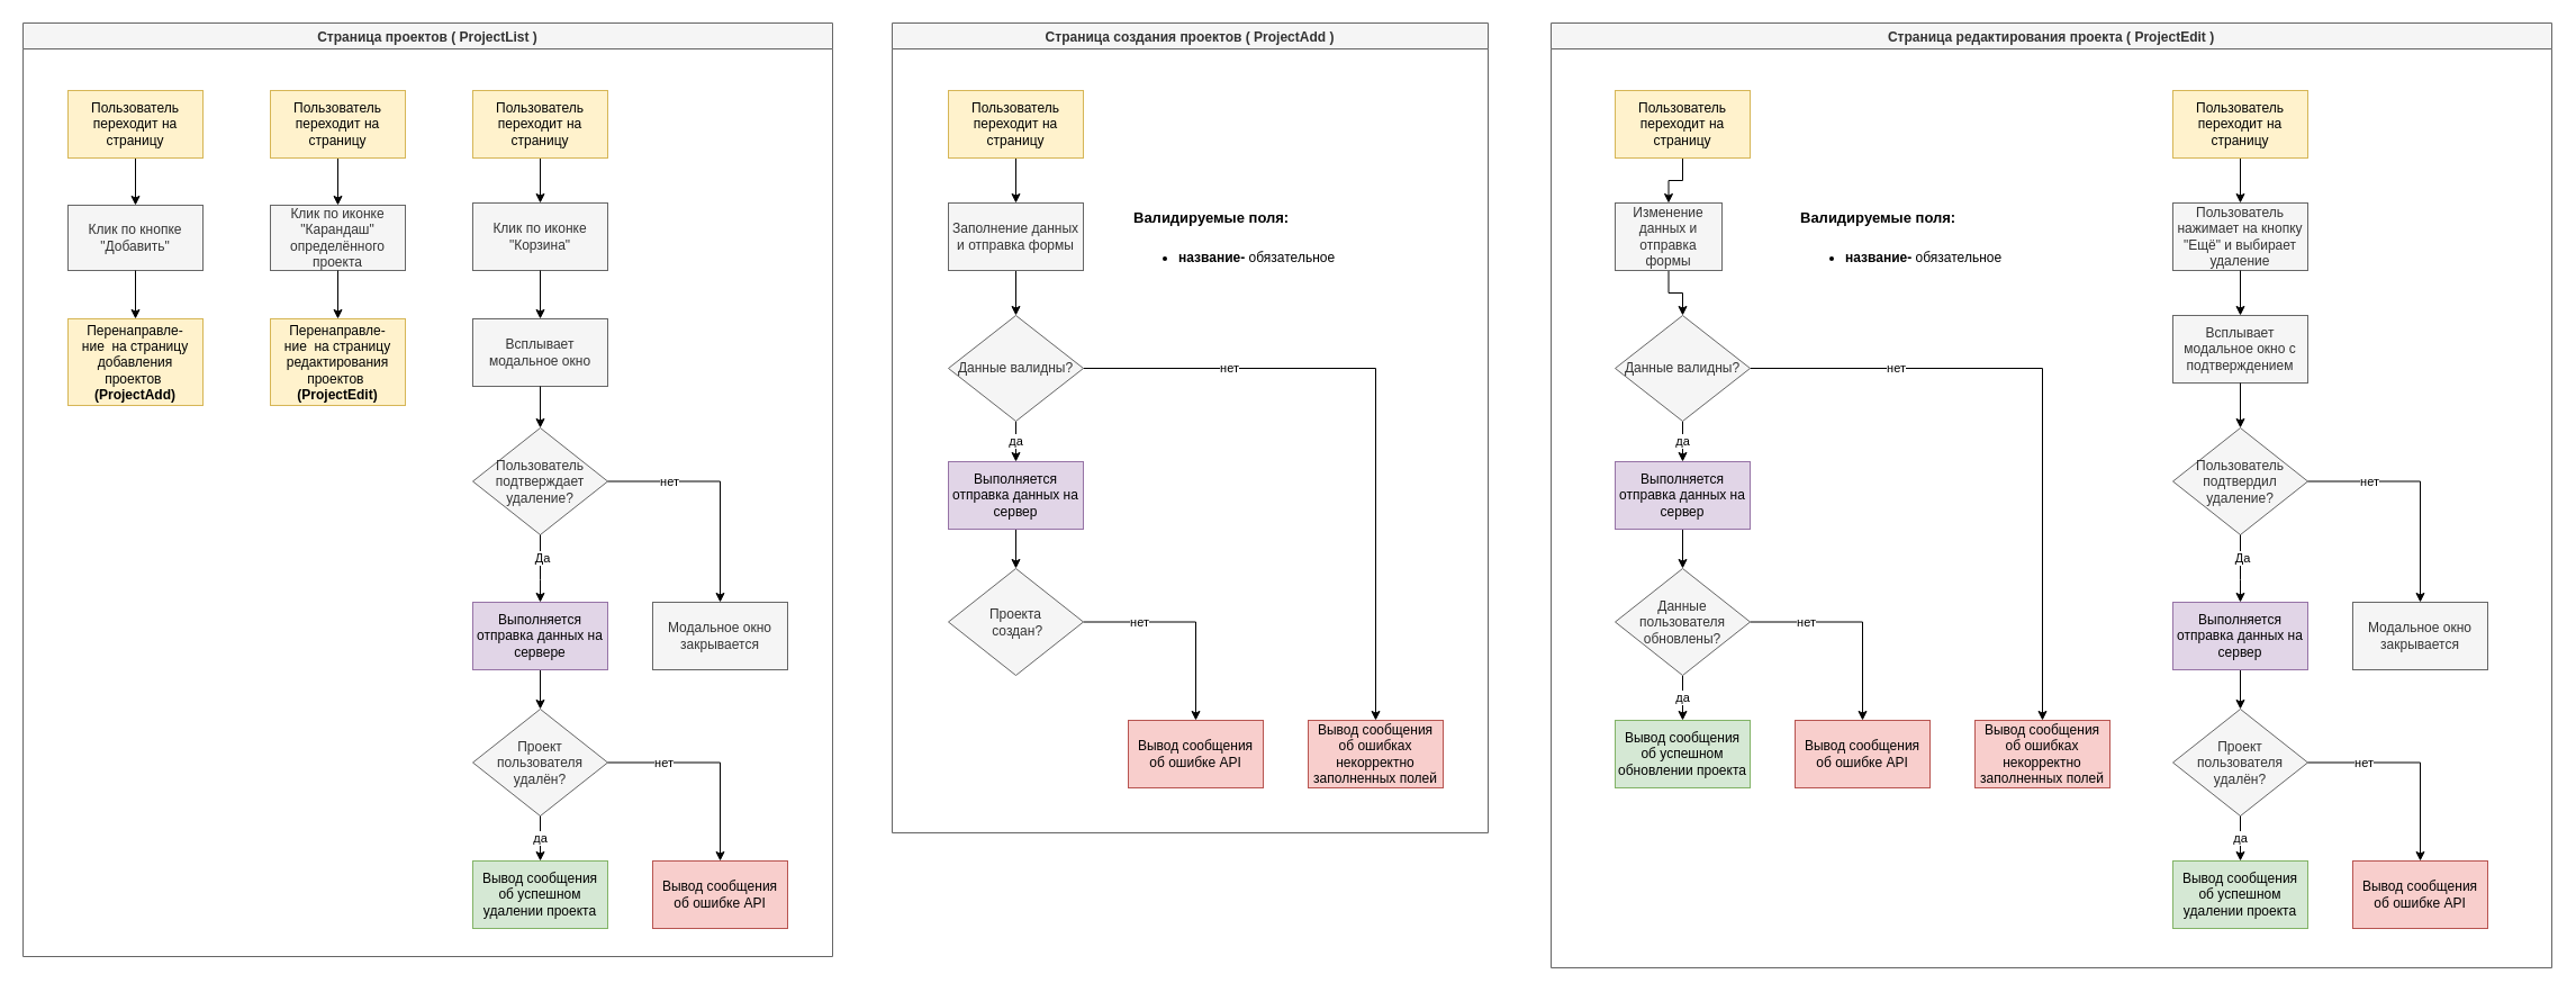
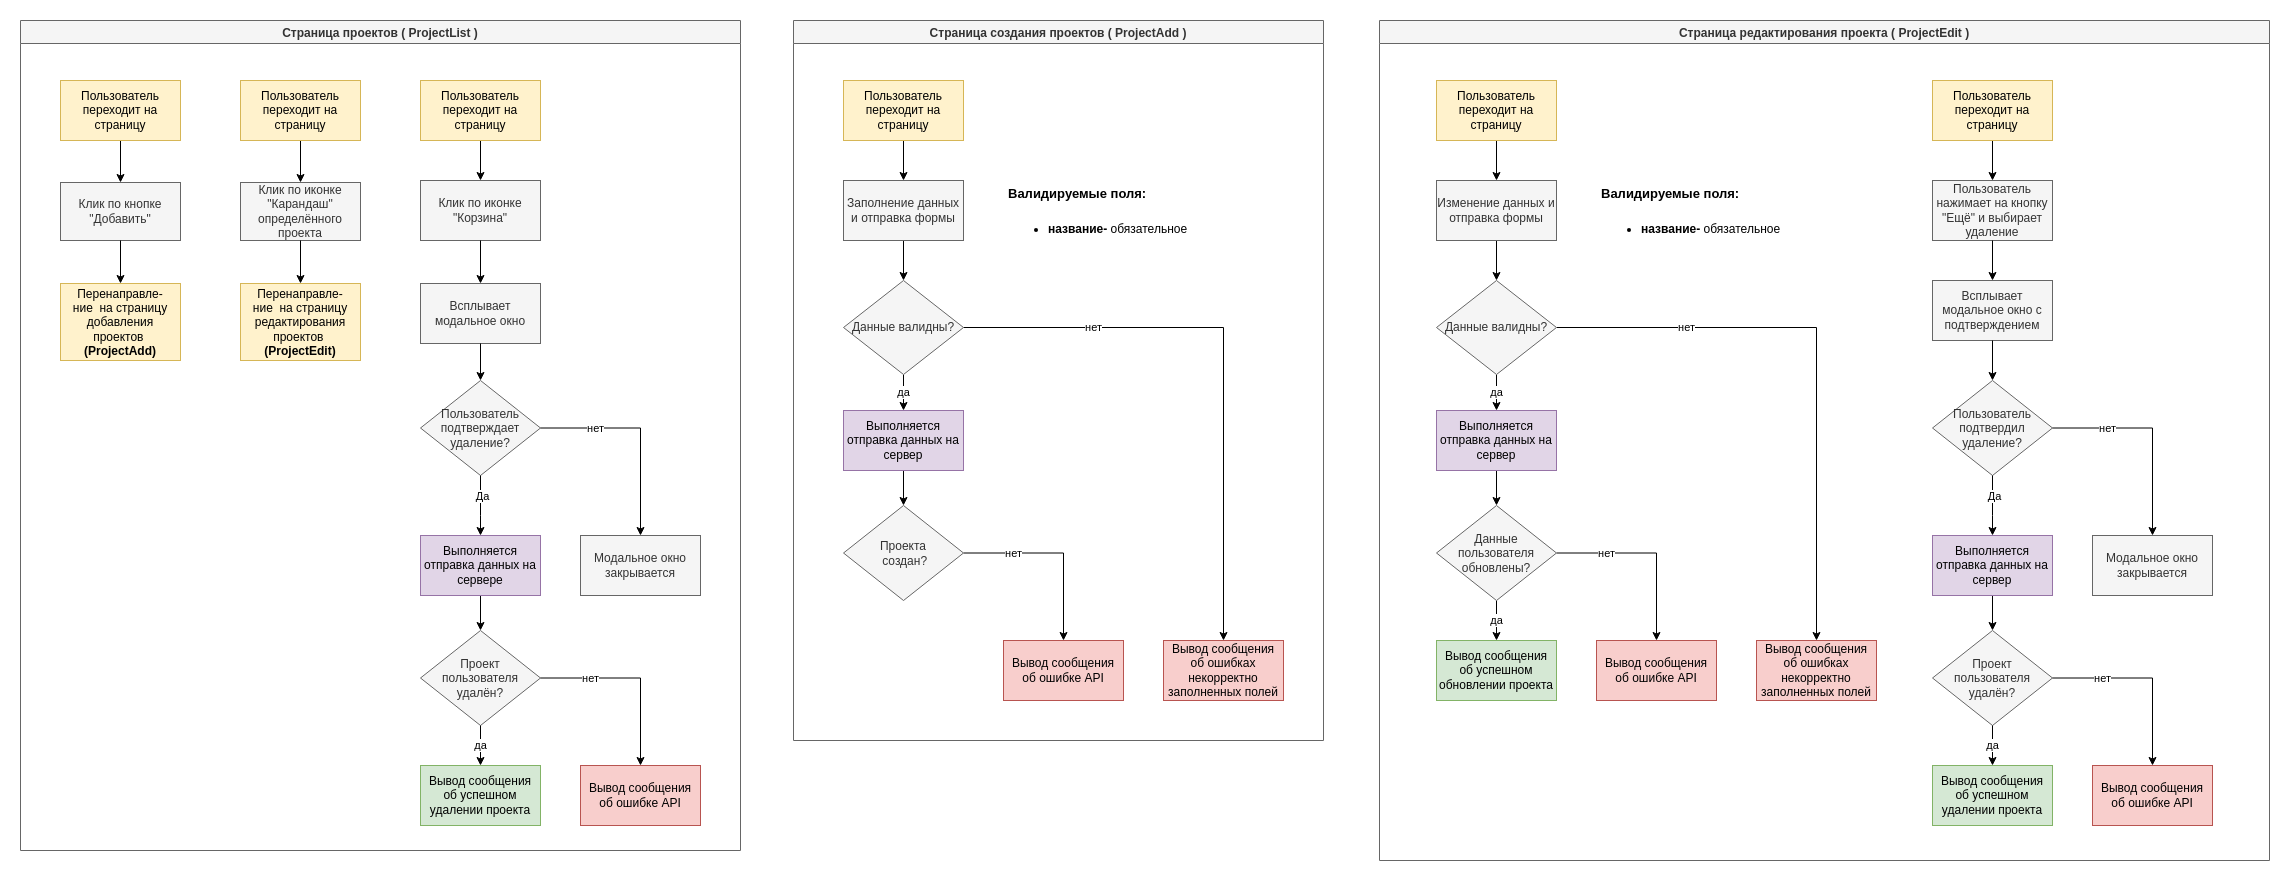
- <mxCell id="48" value="Изменение данных и отправка формы" style="rounded=0;whiteSpace=wrap;html=1;fillColor=#f5f5f5;strokeColor=#666666;fontColor=#333333;" vertex="1" parent="46"><mxGeometry x="57" y="160" width="95" height="60" as="geometry" /></mxCell>
+ <mxCell id="48" value="Изменение данных и отправка формы" style="rounded=0;whiteSpace=wrap;html=1;fillColor=#f5f5f5;strokeColor=#666666;fontColor=#333333;" vertex="1" parent="46"><mxGeometry x="57" y="160" width="120" height="60" as="geometry" /></mxCell>
